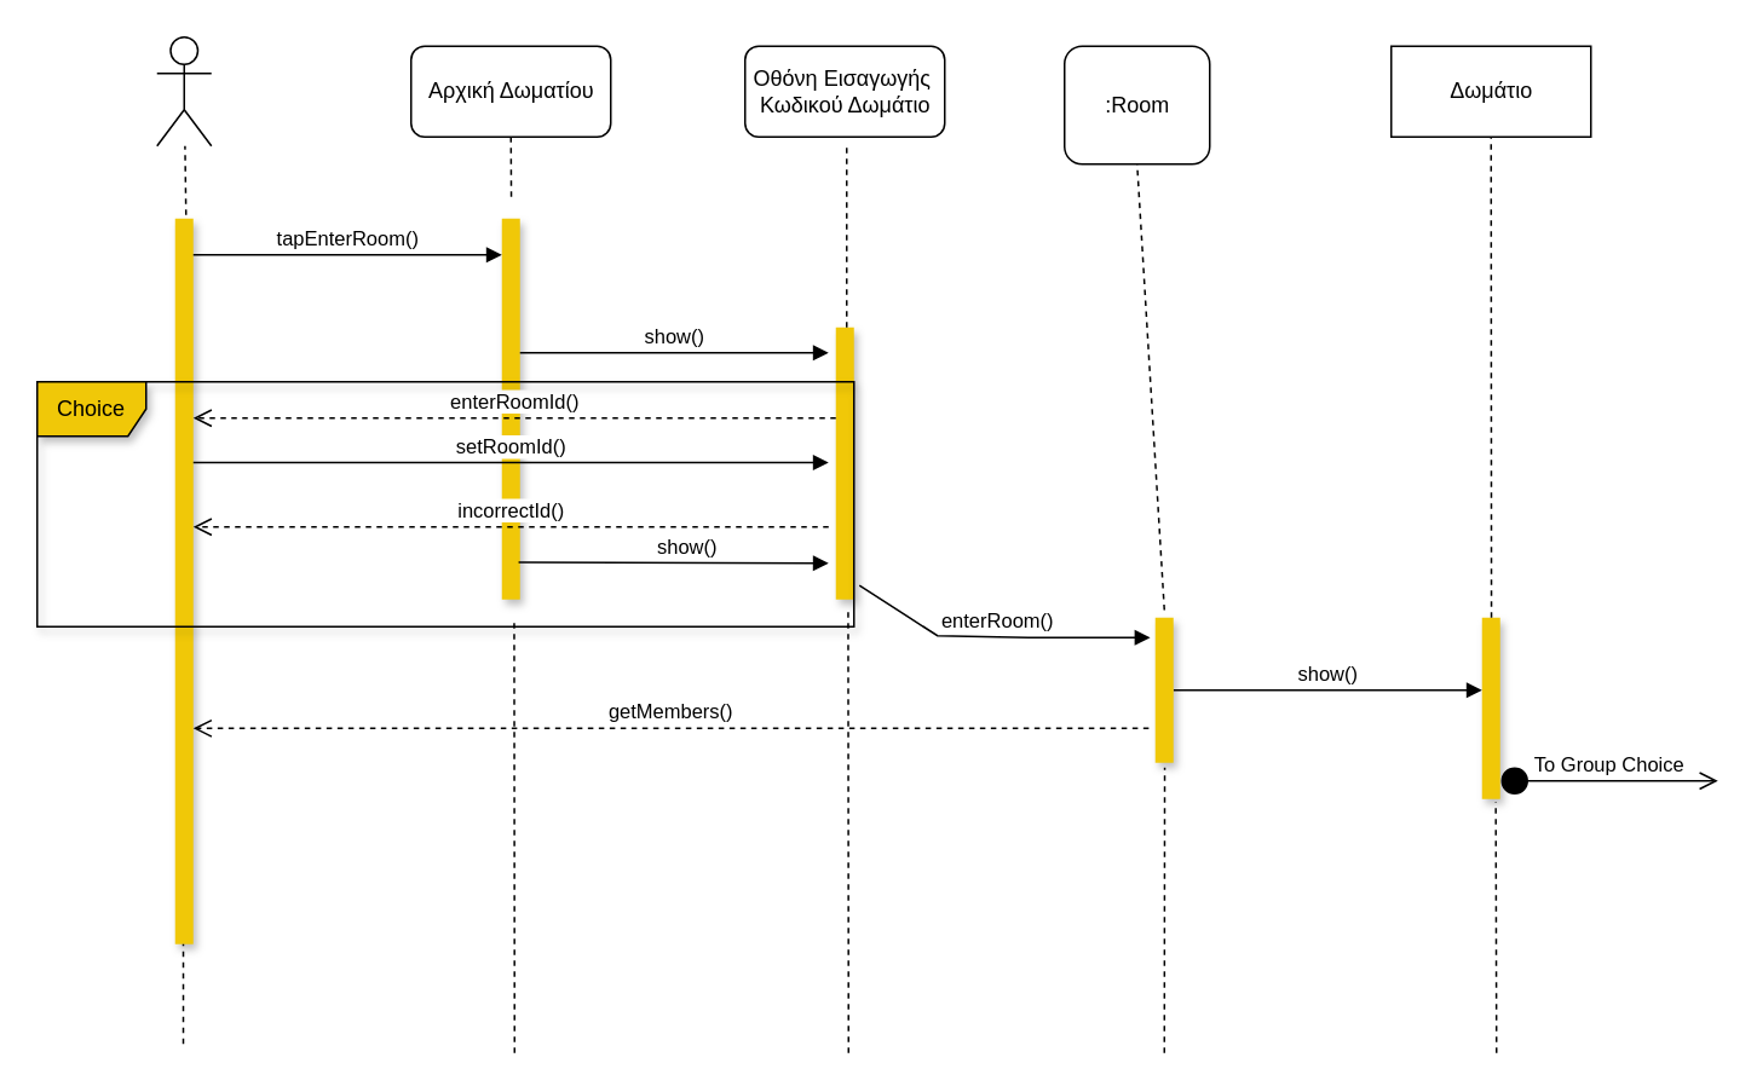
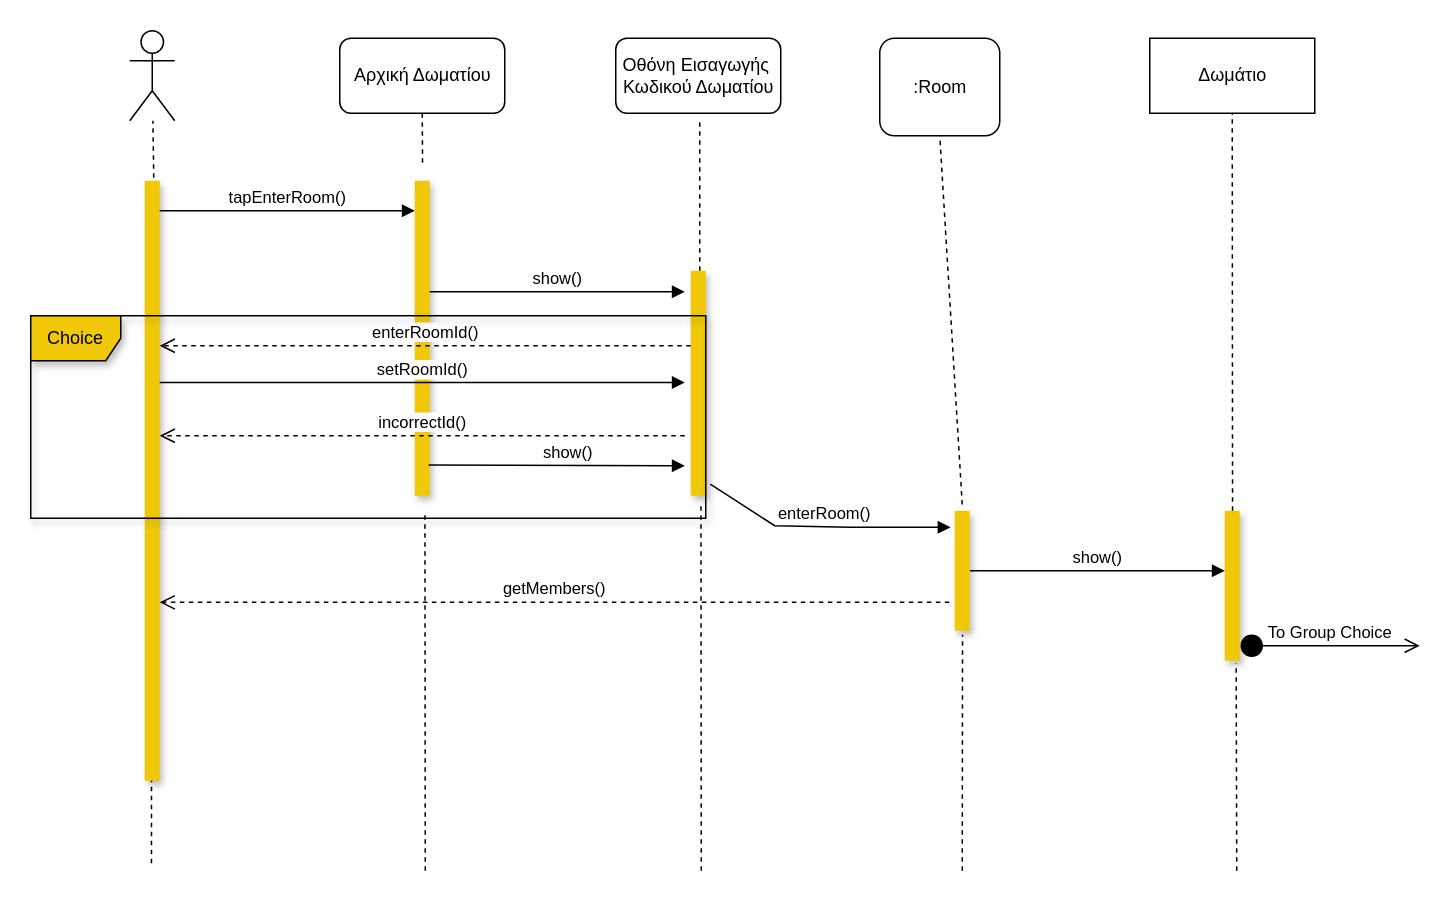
- <mxCell id="8" value="Οθόνη Εισαγωγής&amp;nbsp;&lt;br&gt;Κωδικού Δωμάτιο" style="html=1;rounded=1;shadow=0;glass=0;sketch=0;fillColor=#FFFFFF;" parent="1" vertex="1"><mxGeometry x="410" y="25" width="110" height="50" as="geometry" /></mxCell>
+ <mxCell id="8" value="Οθόνη Εισαγωγής&amp;nbsp;&lt;br&gt;Κωδικού Δωματίου" style="html=1;rounded=1;shadow=0;glass=0;sketch=0;fillColor=#FFFFFF;" parent="1" vertex="1"><mxGeometry x="410" y="25" width="110" height="50" as="geometry" /></mxCell>
